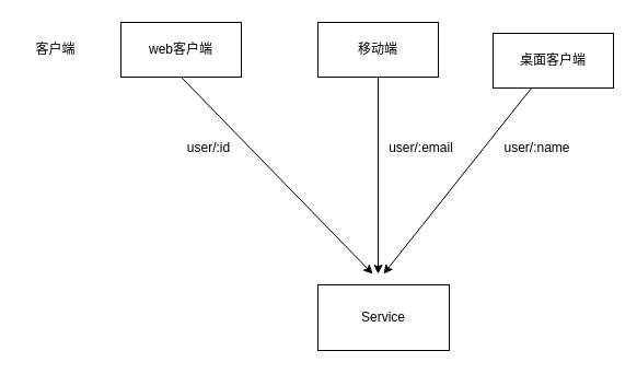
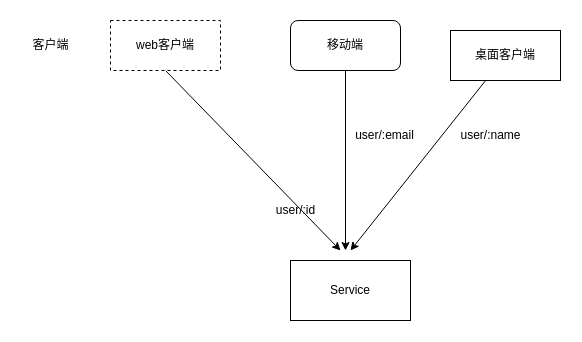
- <mxCell id="3" value="web客户端" style="rounded=0;whiteSpace=wrap;html=1;" parent="1" vertex="1"><mxGeometry x="110" y="20" width="110" height="50" as="geometry" /></mxCell>
+ <mxCell id="3" value="web客户端" style="rounded=0;whiteSpace=wrap;html=1;dashed=1;" parent="1" vertex="1"><mxGeometry x="110" y="20" width="110" height="50" as="geometry" /></mxCell>
- <mxCell id="5" value="移动端" style="rounded=0;whiteSpace=wrap;html=1;" parent="1" vertex="1"><mxGeometry x="290" y="20" width="110" height="50" as="geometry" /></mxCell>
+ <mxCell id="5" value="移动端" style="whiteSpace=wrap;html=1;rounded=1;" parent="1" vertex="1"><mxGeometry x="290" y="20" width="110" height="50" as="geometry" /></mxCell>
- <mxCell id="10" value="user/:id" style="text;html=1;align=center;verticalAlign=middle;resizable=0;points=[];autosize=1;strokeColor=none;fillColor=none;" parent="1" vertex="1"><mxGeometry x="160" y="120" width="60" height="30" as="geometry" /></mxCell>
+ <mxCell id="10" value="user/:id" style="text;html=1;align=center;verticalAlign=middle;resizable=0;points=[];autosize=1;strokeColor=none;fillColor=none;" parent="1" vertex="1"><mxGeometry x="265" y="195" width="60" height="30" as="geometry" /></mxCell>
